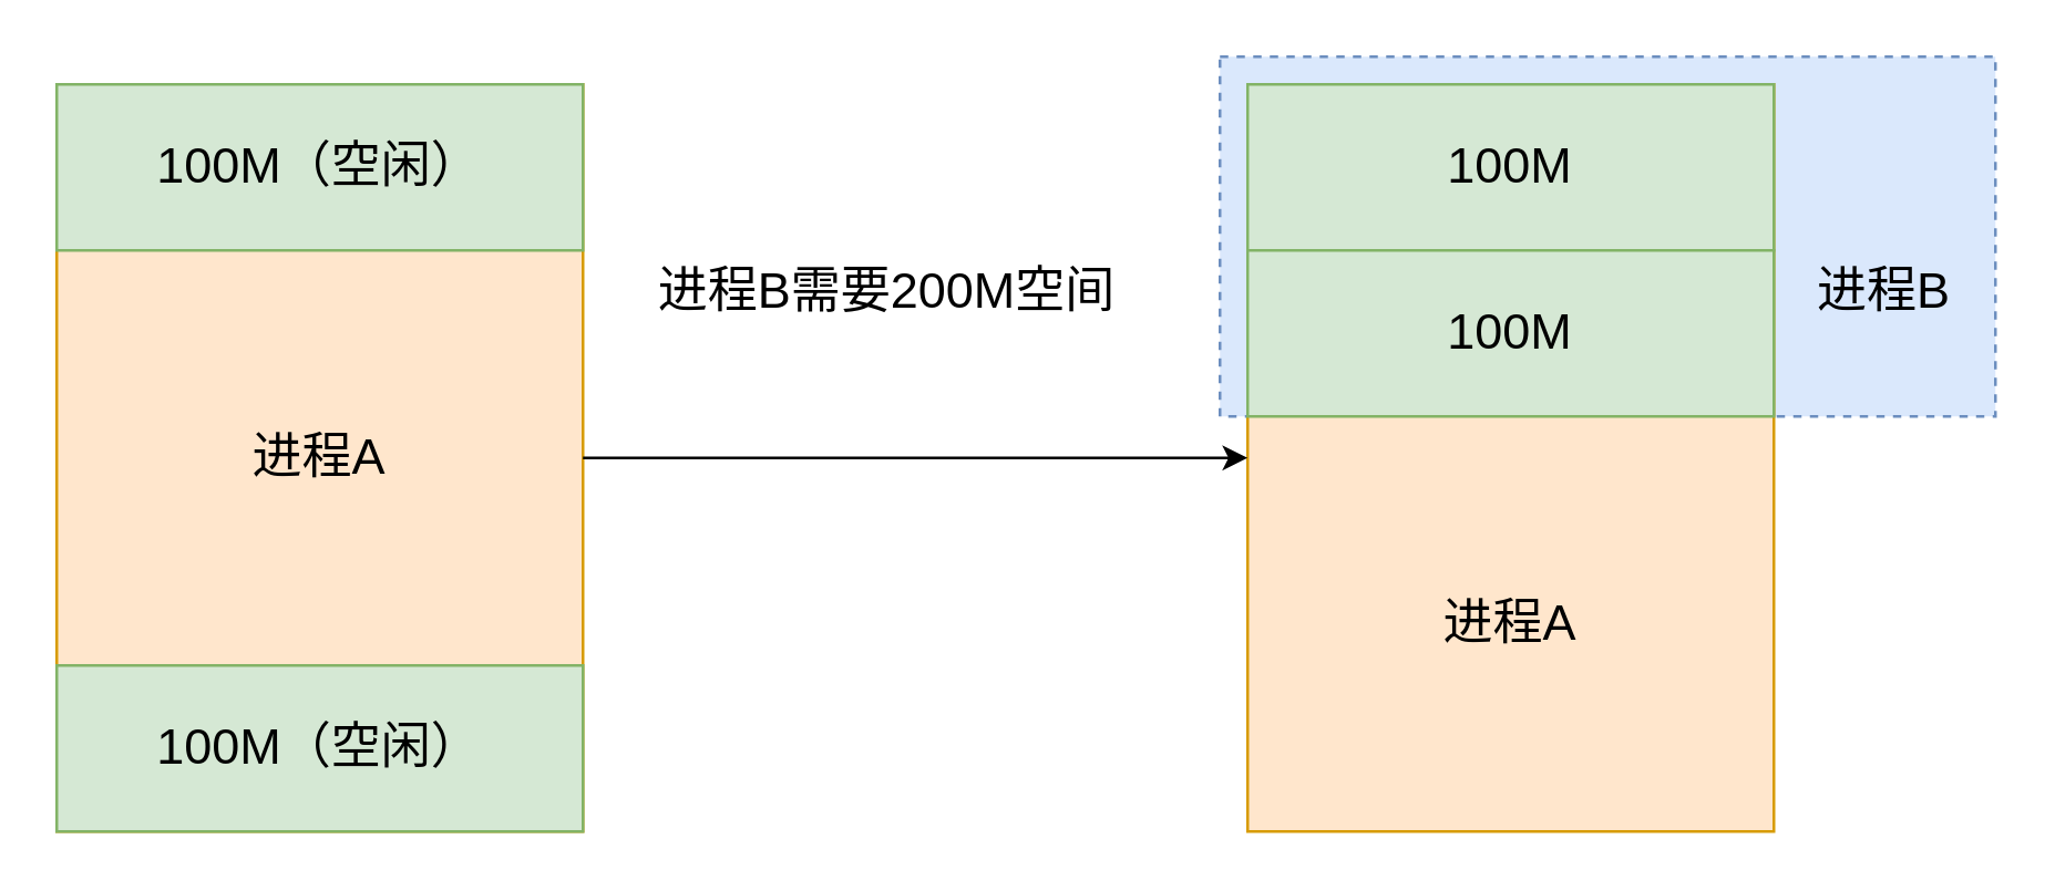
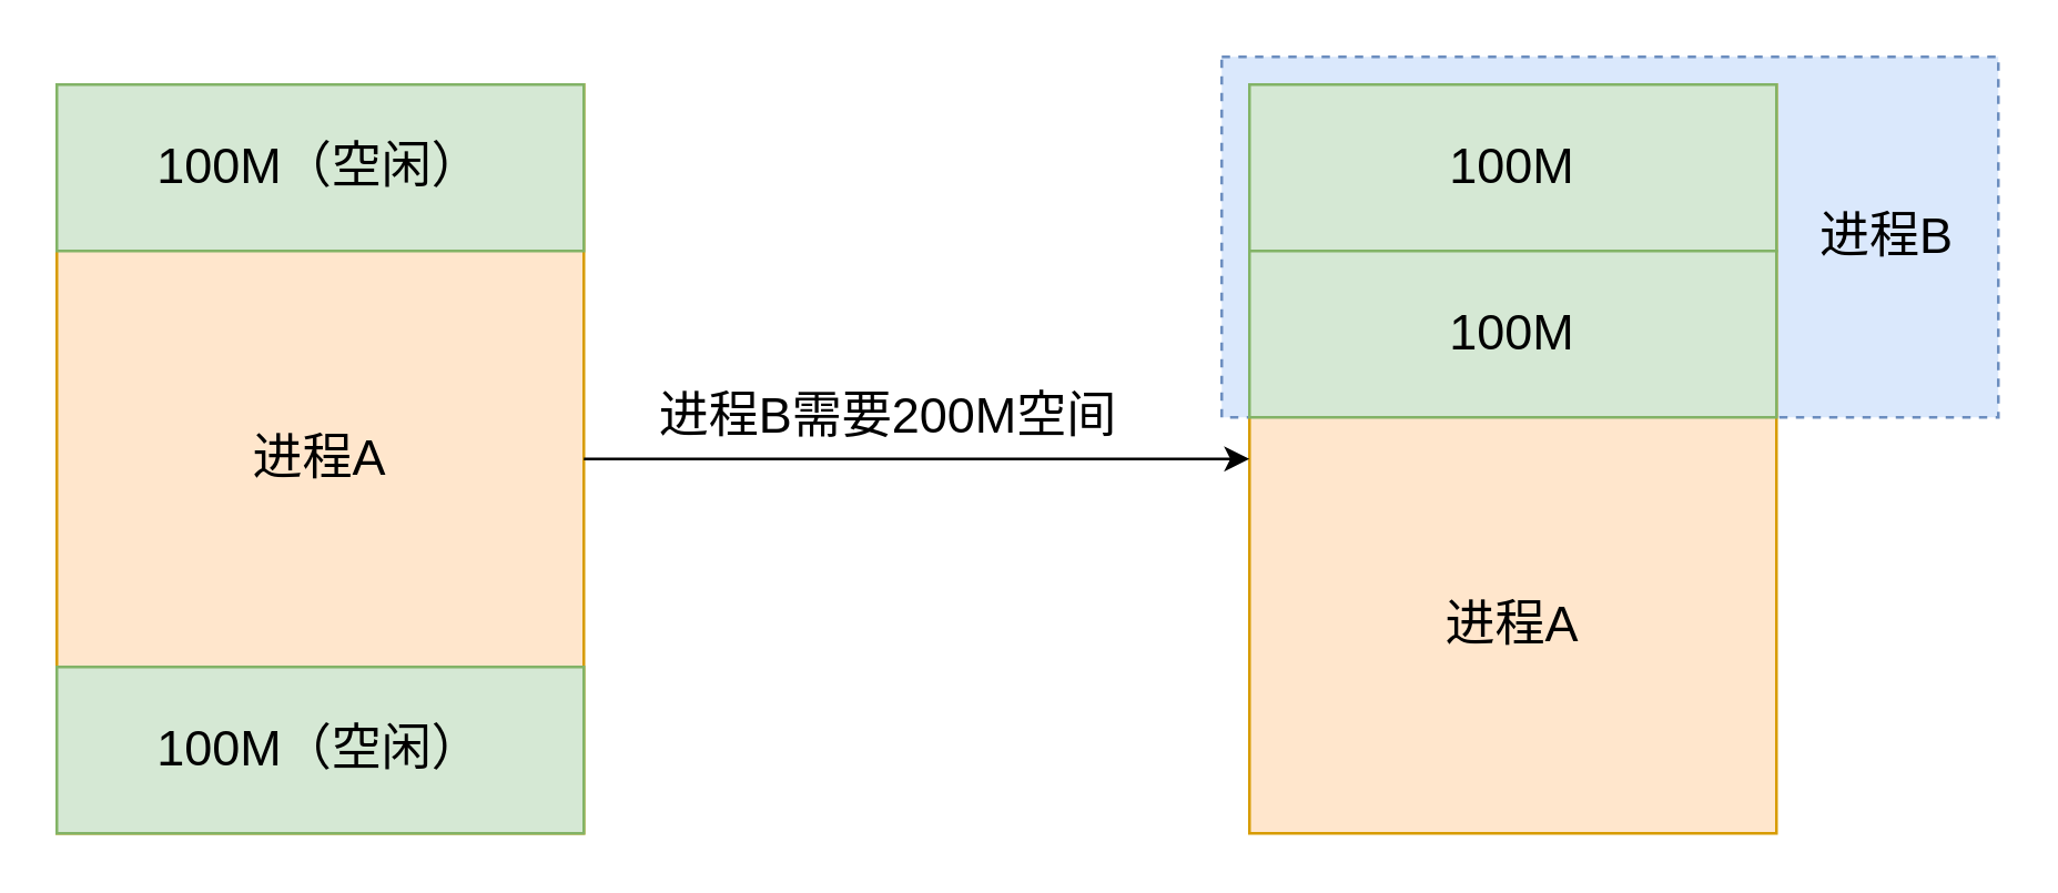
- <mxCell id="12" value="进程B需要200M空间" style="text;html=1;strokeColor=none;fillColor=none;align=center;verticalAlign=middle;whiteSpace=wrap;rounded=0;fontSize=18;" vertex="1" parent="1"><mxGeometry x="230" y="90" width="180" height="30" as="geometry" /></mxCell>
+ <mxCell id="12" value="进程B需要200M空间" style="text;html=1;strokeColor=none;fillColor=none;align=center;verticalAlign=middle;whiteSpace=wrap;rounded=0;fontSize=18;" vertex="1" parent="1"><mxGeometry x="230" y="135" width="180" height="30" as="geometry" /></mxCell>
- <mxCell id="11" value="进程B" style="text;html=1;strokeColor=none;fillColor=none;align=center;verticalAlign=middle;whiteSpace=wrap;rounded=0;fontSize=18;" vertex="1" parent="1"><mxGeometry x="650" y="90" width="60" height="30" as="geometry" /></mxCell>
+ <mxCell id="11" value="进程B" style="text;html=1;strokeColor=none;fillColor=none;align=center;verticalAlign=middle;whiteSpace=wrap;rounded=0;fontSize=18;" vertex="1" parent="1"><mxGeometry x="650" y="70" width="60" height="30" as="geometry" /></mxCell>
